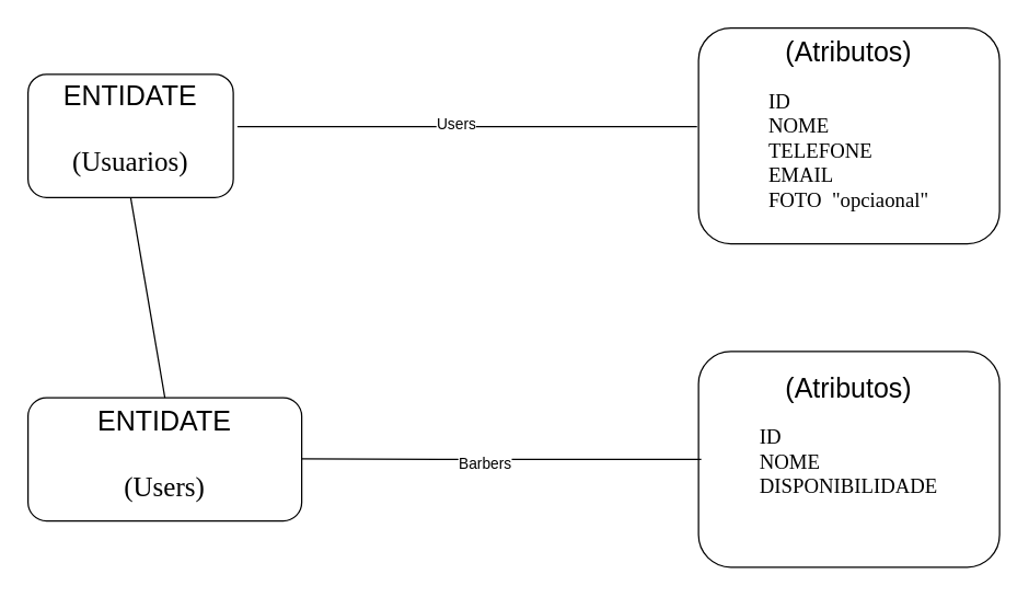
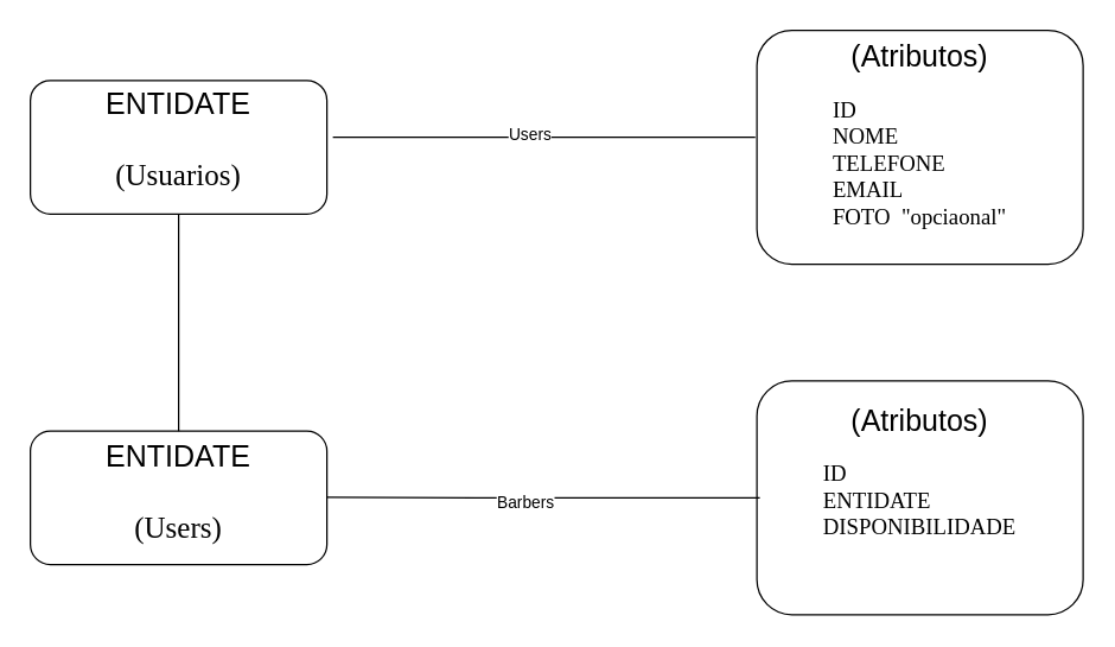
- <mxCell id="3" value="&lt;font style=&quot;font-size: 20px;&quot; face=&quot;Helvetica&quot;&gt;ENTIDATE&lt;/font&gt;&lt;div&gt;&lt;font style=&quot;font-size: 20px;&quot; face=&quot;Helvetica&quot;&gt;&lt;br&gt;&lt;/font&gt;&lt;/div&gt;&lt;div&gt;&lt;font face=&quot;Times New Roman&quot; style=&quot;font-size: 20px;&quot;&gt;(Usuarios)&lt;/font&gt;&lt;/div&gt;" style="rounded=1;whiteSpace=wrap;html=1;spacingTop=-11;spacing=-11;" vertex="1" parent="1"><mxGeometry x="20" y="53.75" width="150" height="90" as="geometry" /></mxCell>
+ <mxCell id="3" value="&lt;font style=&quot;font-size: 20px;&quot; face=&quot;Helvetica&quot;&gt;ENTIDATE&lt;/font&gt;&lt;div&gt;&lt;font style=&quot;font-size: 20px;&quot; face=&quot;Helvetica&quot;&gt;&lt;br&gt;&lt;/font&gt;&lt;/div&gt;&lt;div&gt;&lt;font face=&quot;Times New Roman&quot; style=&quot;font-size: 20px;&quot;&gt;(Usuarios)&lt;/font&gt;&lt;/div&gt;" style="rounded=1;whiteSpace=wrap;html=1;spacingTop=-11;spacing=-11;" vertex="1" parent="1"><mxGeometry x="20" y="53.75" width="200" height="90" as="geometry" /></mxCell>
- <mxCell id="8" value="&lt;font style=&quot;font-size: 20px;&quot;&gt;(Atributos)&lt;br style=&quot;forced-color-adjust: none; padding: 0px; margin: 0px;&quot;&gt;&lt;/font&gt;&lt;br style=&quot;forced-color-adjust: none; padding: 0px; margin: 0px;&quot;&gt;&lt;div style=&quot;text-align: left; font-size: 15px; line-height: 120%;&quot;&gt;&lt;font face=&quot;Verdana&quot;&gt;ID&lt;/font&gt;&lt;/div&gt;&lt;div style=&quot;text-align: left; font-size: 15px; line-height: 120%;&quot;&gt;&lt;span style=&quot;font-family: Verdana; background-color: initial;&quot;&gt;NOME&lt;/span&gt;&lt;/div&gt;&lt;div style=&quot;text-align: left; font-size: 15px; line-height: 120%;&quot;&gt;&lt;span style=&quot;font-family: Verdana; background-color: initial;&quot;&gt;DISPONIBILIDADE&lt;/span&gt;&lt;/div&gt;&lt;div style=&quot;text-align: left; font-size: 15px; line-height: 120%;&quot;&gt;&lt;br&gt;&lt;/div&gt;&lt;div style=&quot;text-align: left; forced-color-adjust: none; padding: 0px; margin: 0px; font-size: 15px; line-height: 120%;&quot;&gt;&lt;br style=&quot;forced-color-adjust: none; padding: 0px; margin: 0px; color: rgb(0, 0, 0); font-family: Helvetica; font-style: normal; font-variant-ligatures: normal; font-variant-caps: normal; font-weight: 700; letter-spacing: normal; orphans: 2; text-indent: 0px; text-transform: none; widows: 2; word-spacing: 0px; -webkit-text-stroke-width: 0px; white-space: nowrap; background-color: rgb(251, 251, 251); text-decoration-thickness: initial; text-decoration-style: initial; text-decoration-color: initial;&quot;&gt;&lt;/div&gt;" style="rounded=1;whiteSpace=wrap;html=1;" vertex="1" parent="1"><mxGeometry x="510" y="256.25" width="220" height="157.5" as="geometry" /></mxCell>
+ <mxCell id="8" value="&lt;font style=&quot;font-size: 20px;&quot;&gt;(Atributos)&lt;br style=&quot;forced-color-adjust: none; padding: 0px; margin: 0px;&quot;&gt;&lt;/font&gt;&lt;br style=&quot;forced-color-adjust: none; padding: 0px; margin: 0px;&quot;&gt;&lt;div style=&quot;text-align: left; font-size: 15px; line-height: 120%;&quot;&gt;&lt;font face=&quot;Verdana&quot;&gt;ID&lt;/font&gt;&lt;/div&gt;&lt;div style=&quot;text-align: left; font-size: 15px; line-height: 120%;&quot;&gt;&lt;span style=&quot;font-family: Verdana; background-color: initial;&quot;&gt;ENTIDATE&lt;/span&gt;&lt;/div&gt;&lt;div style=&quot;text-align: left; font-size: 15px; line-height: 120%;&quot;&gt;&lt;span style=&quot;font-family: Verdana; background-color: initial;&quot;&gt;DISPONIBILIDADE&lt;/span&gt;&lt;/div&gt;&lt;div style=&quot;text-align: left; font-size: 15px; line-height: 120%;&quot;&gt;&lt;br&gt;&lt;/div&gt;&lt;div style=&quot;text-align: left; forced-color-adjust: none; padding: 0px; margin: 0px; font-size: 15px; line-height: 120%;&quot;&gt;&lt;br style=&quot;forced-color-adjust: none; padding: 0px; margin: 0px; color: rgb(0, 0, 0); font-family: Helvetica; font-style: normal; font-variant-ligatures: normal; font-variant-caps: normal; font-weight: 700; letter-spacing: normal; orphans: 2; text-indent: 0px; text-transform: none; widows: 2; word-spacing: 0px; -webkit-text-stroke-width: 0px; white-space: nowrap; background-color: rgb(251, 251, 251); text-decoration-thickness: initial; text-decoration-style: initial; text-decoration-color: initial;&quot;&gt;&lt;/div&gt;" style="rounded=1;whiteSpace=wrap;html=1;" vertex="1" parent="1"><mxGeometry x="510" y="256.25" width="220" height="157.5" as="geometry" /></mxCell>
